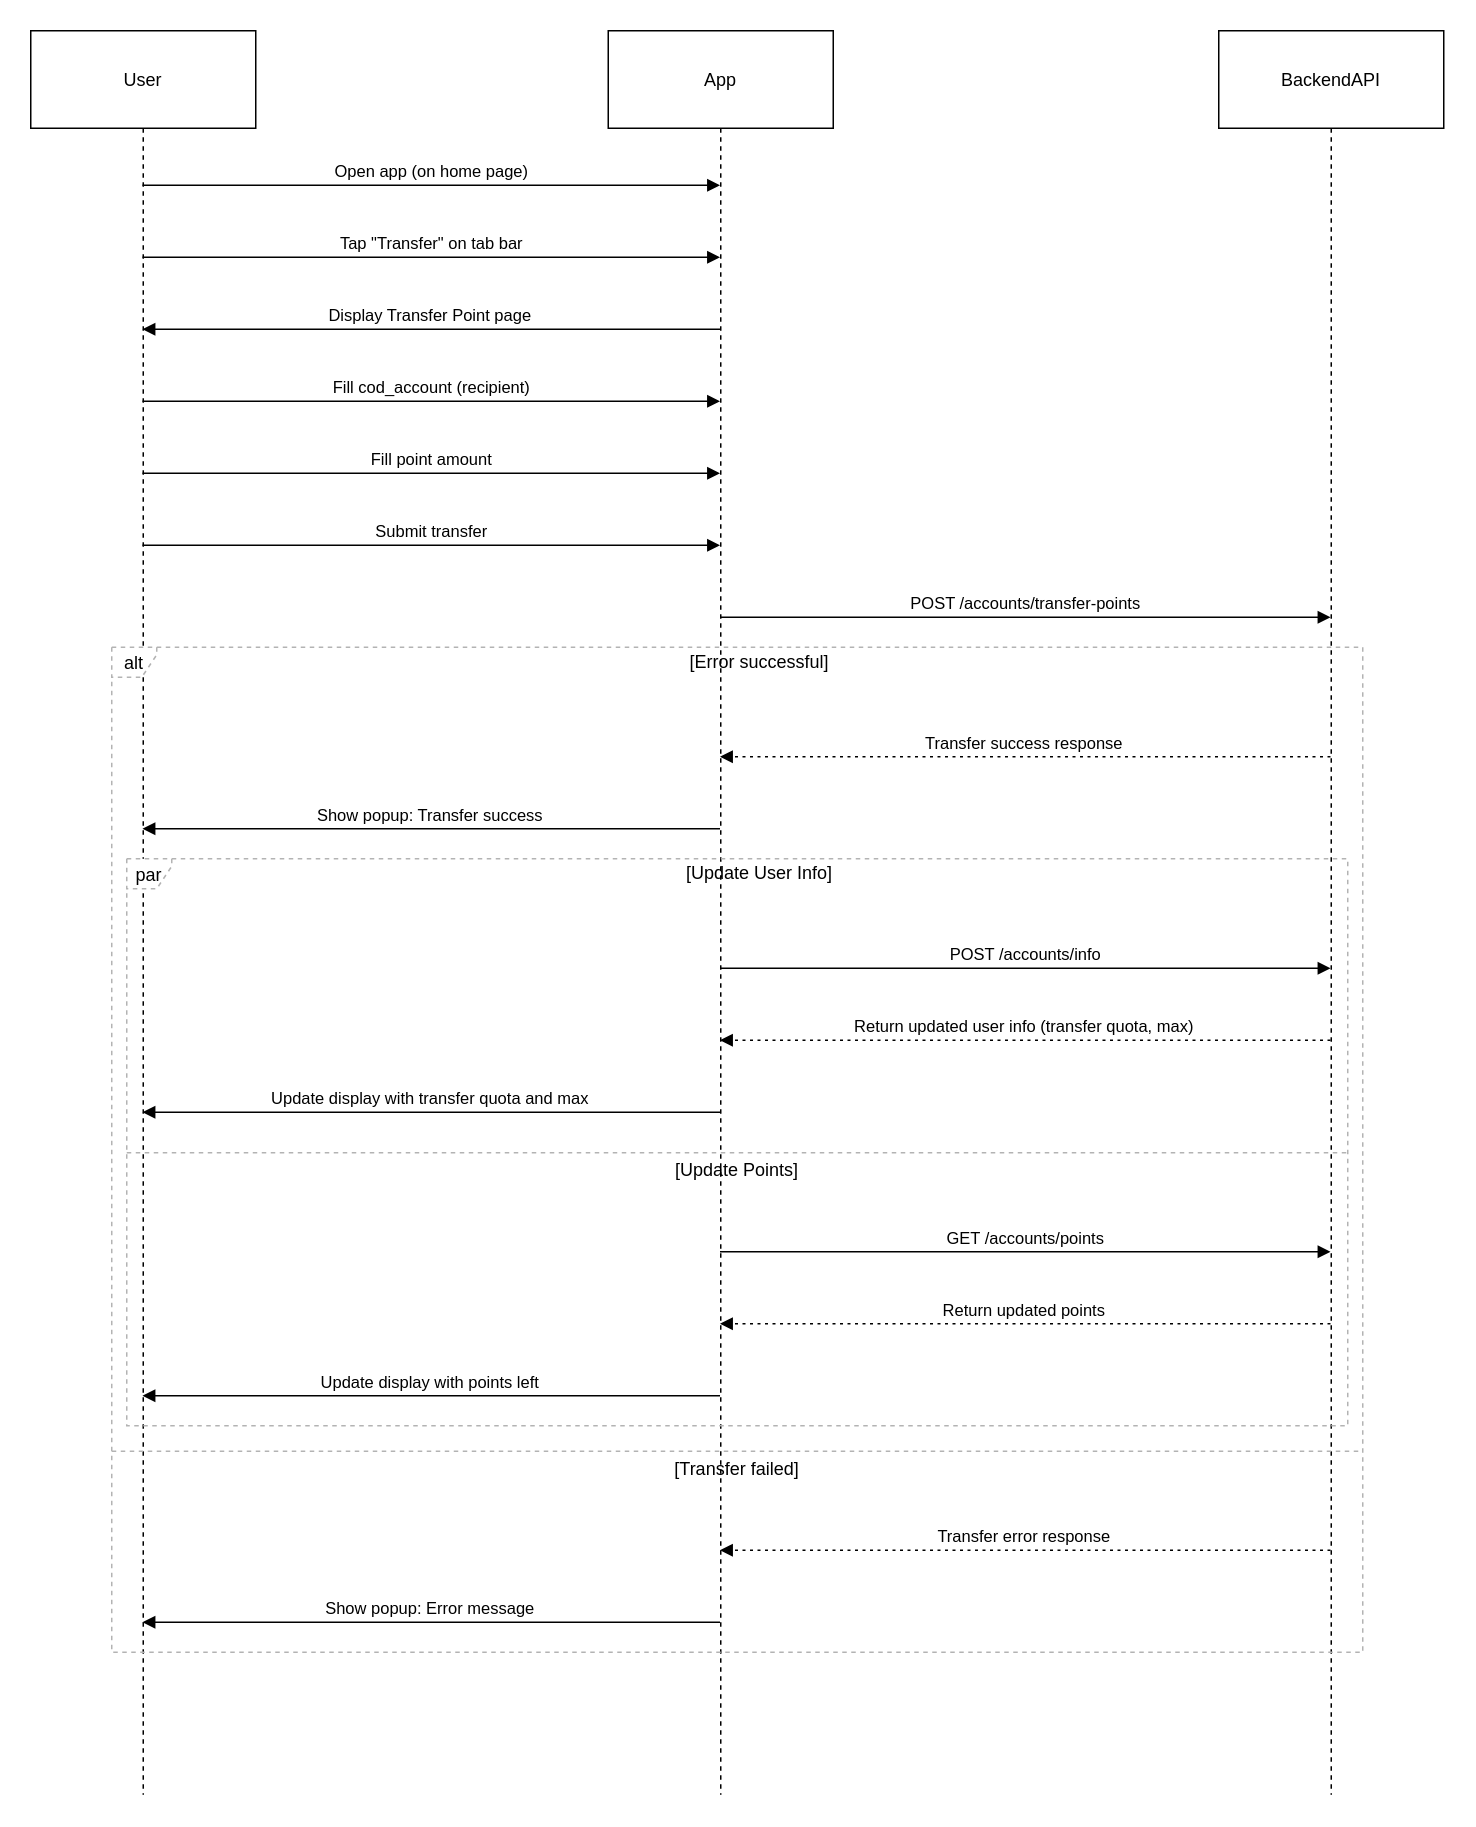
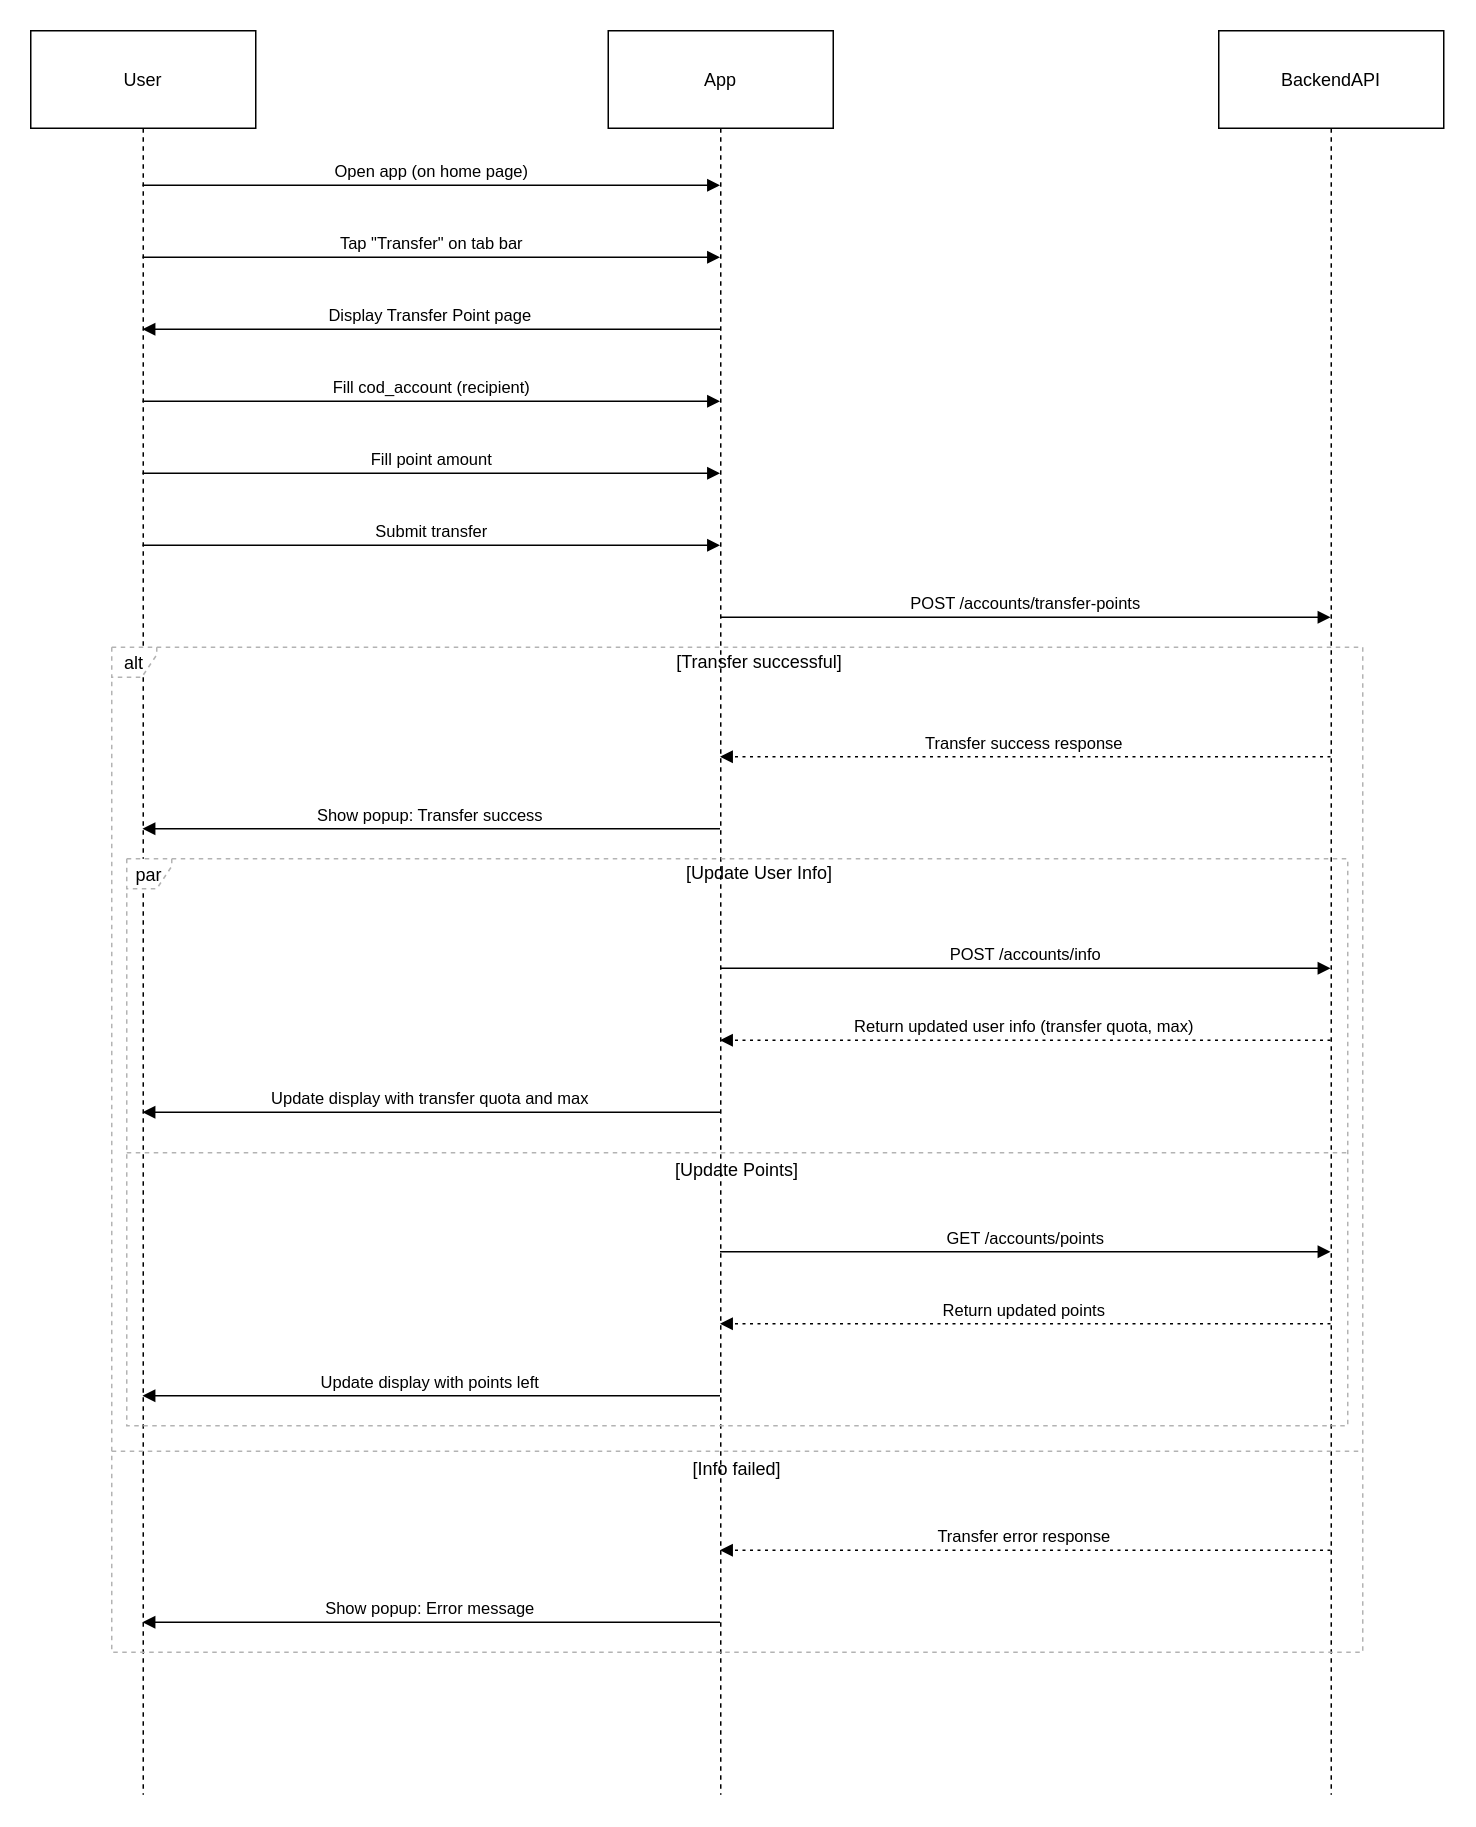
- <mxCell id="9" value="[Error successful]" style="text;strokeColor=none;fillColor=none;align=center;verticalAlign=middle;whiteSpace=wrap;" vertex="1" parent="8"><mxGeometry x="30" width="804" height="20" as="geometry" /></mxCell>
+ <mxCell id="9" value="[Transfer successful]" style="text;strokeColor=none;fillColor=none;align=center;verticalAlign=middle;whiteSpace=wrap;" vertex="1" parent="8"><mxGeometry x="30" width="804" height="20" as="geometry" /></mxCell>
- <mxCell id="10" value="[Transfer failed]" style="shape=line;dashed=1;whiteSpace=wrap;verticalAlign=top;labelPosition=center;verticalLabelPosition=middle;align=center;strokeColor=#B3B3B3;" vertex="1" parent="8"><mxGeometry y="534" width="834" height="4" as="geometry" /></mxCell>
+ <mxCell id="10" value="[Info failed]" style="shape=line;dashed=1;whiteSpace=wrap;verticalAlign=top;labelPosition=center;verticalLabelPosition=middle;align=center;strokeColor=#B3B3B3;" vertex="1" parent="8"><mxGeometry y="534" width="834" height="4" as="geometry" /></mxCell>
